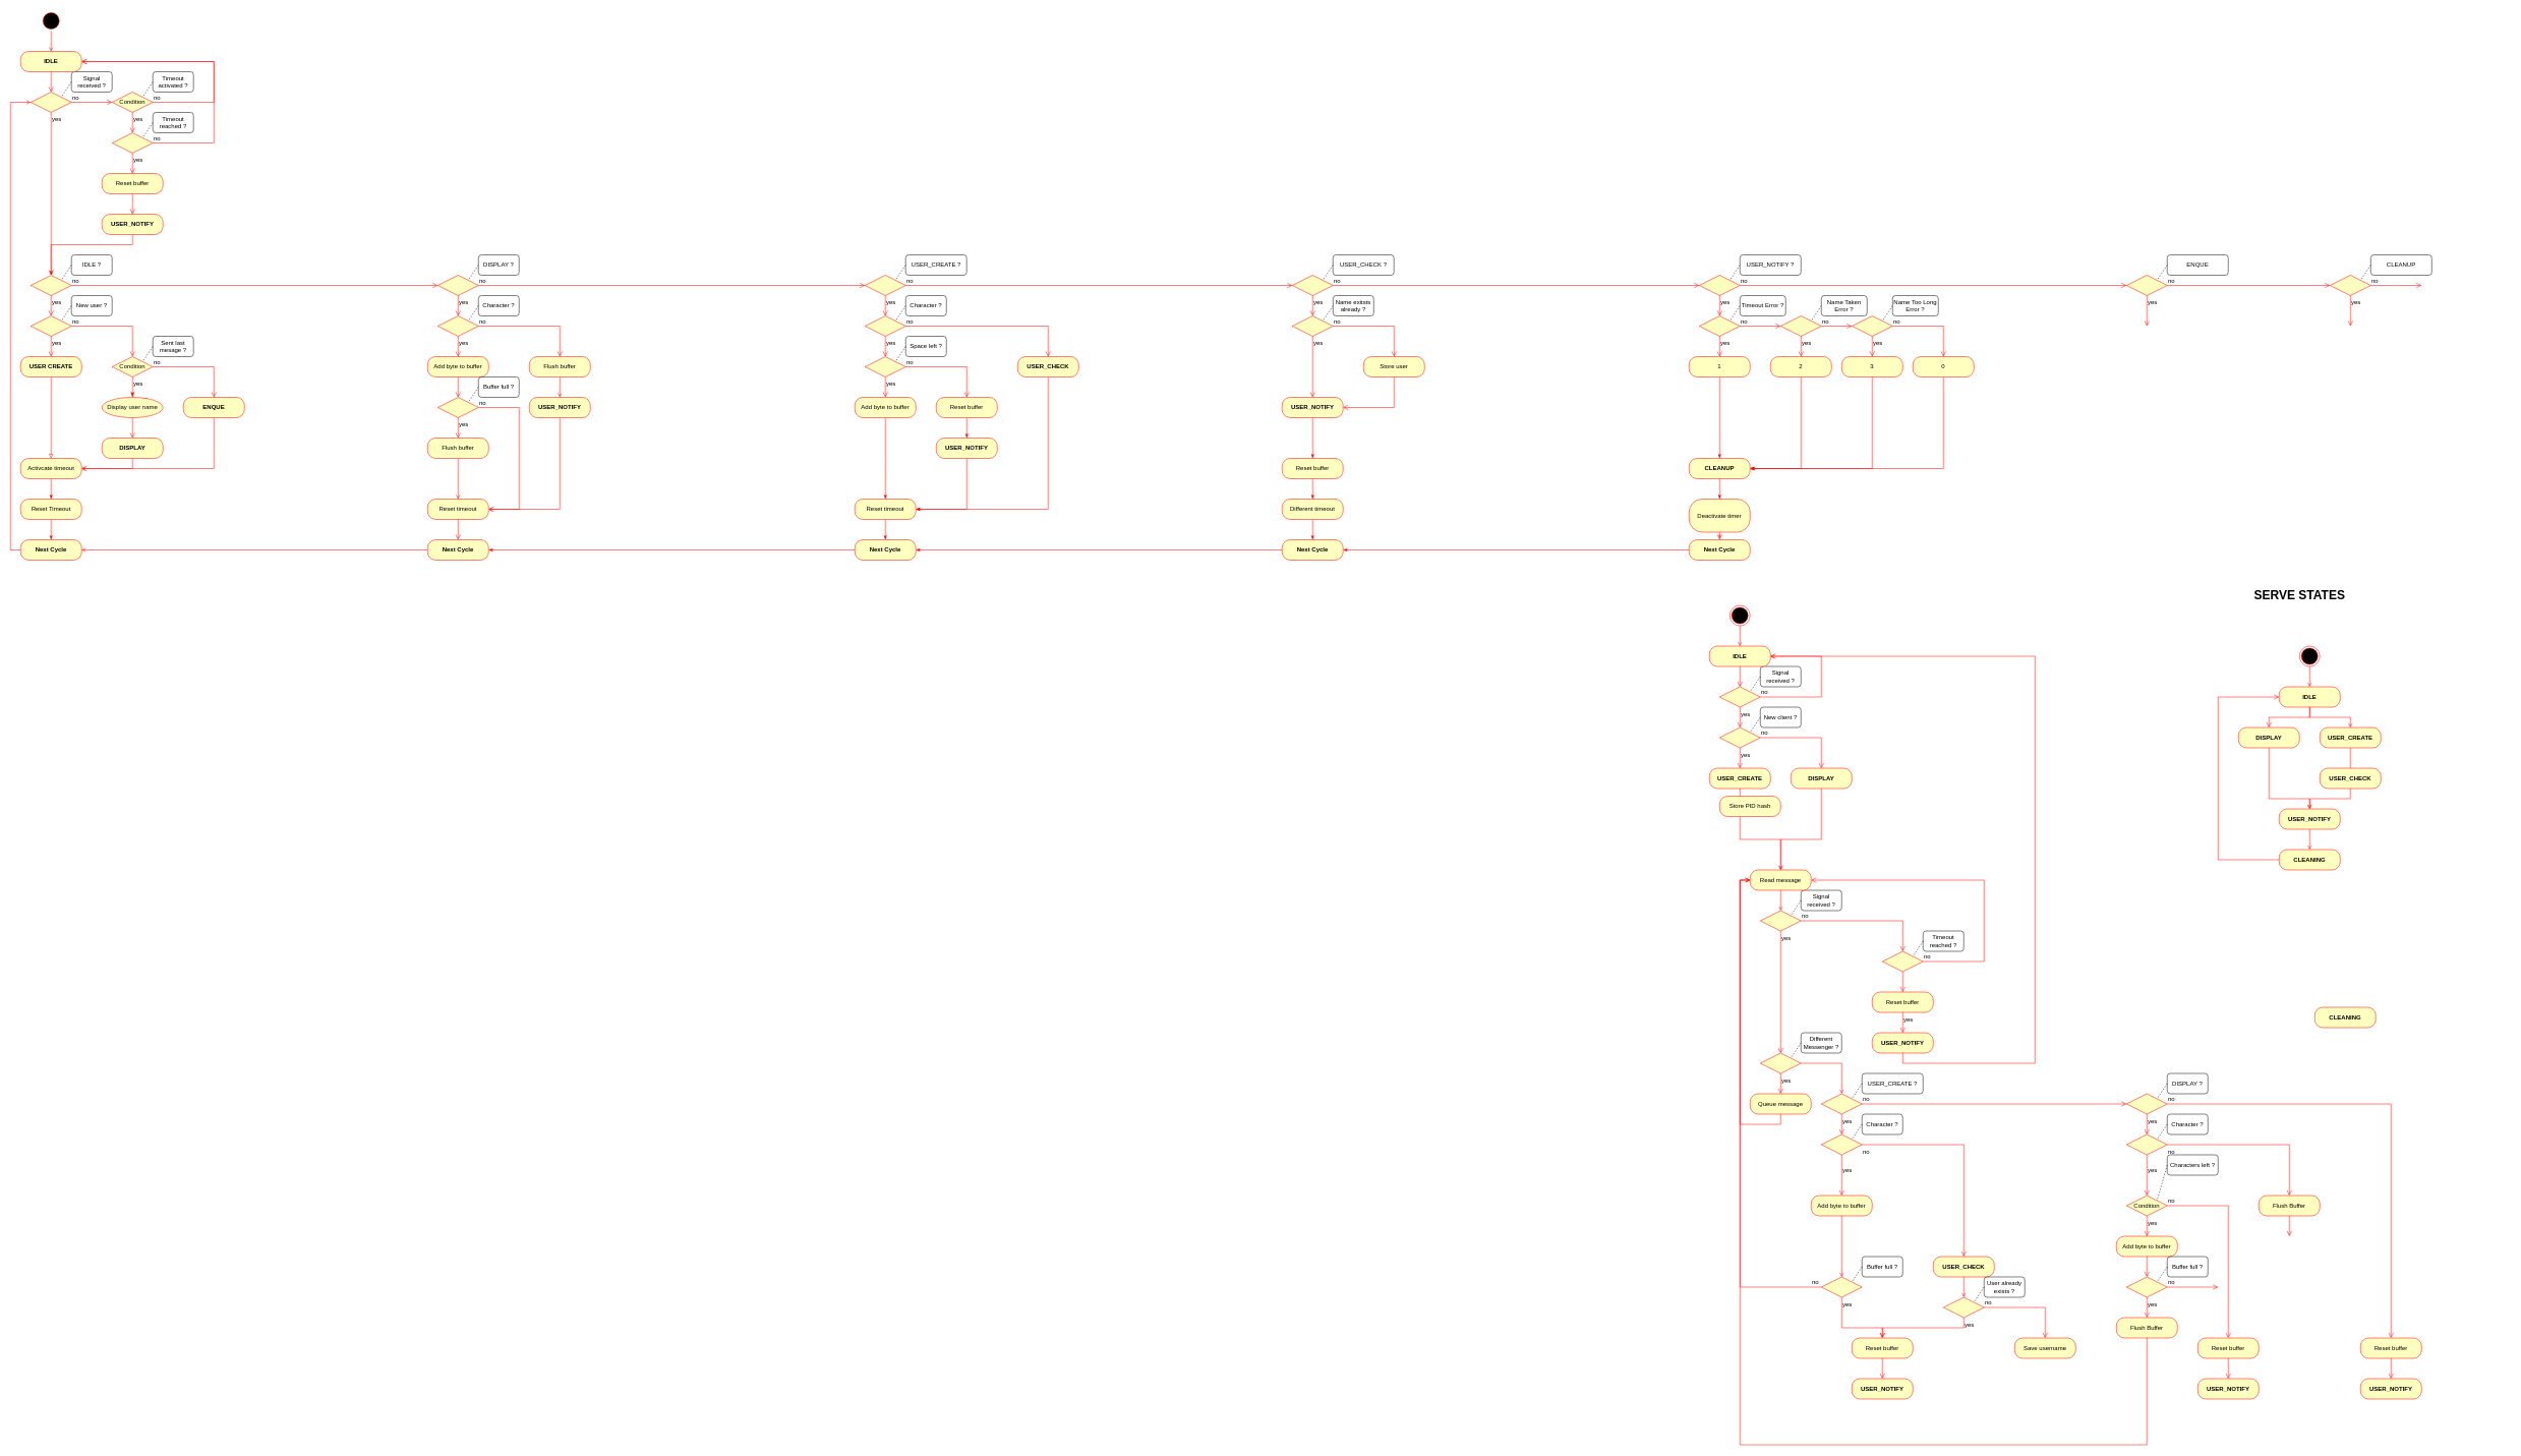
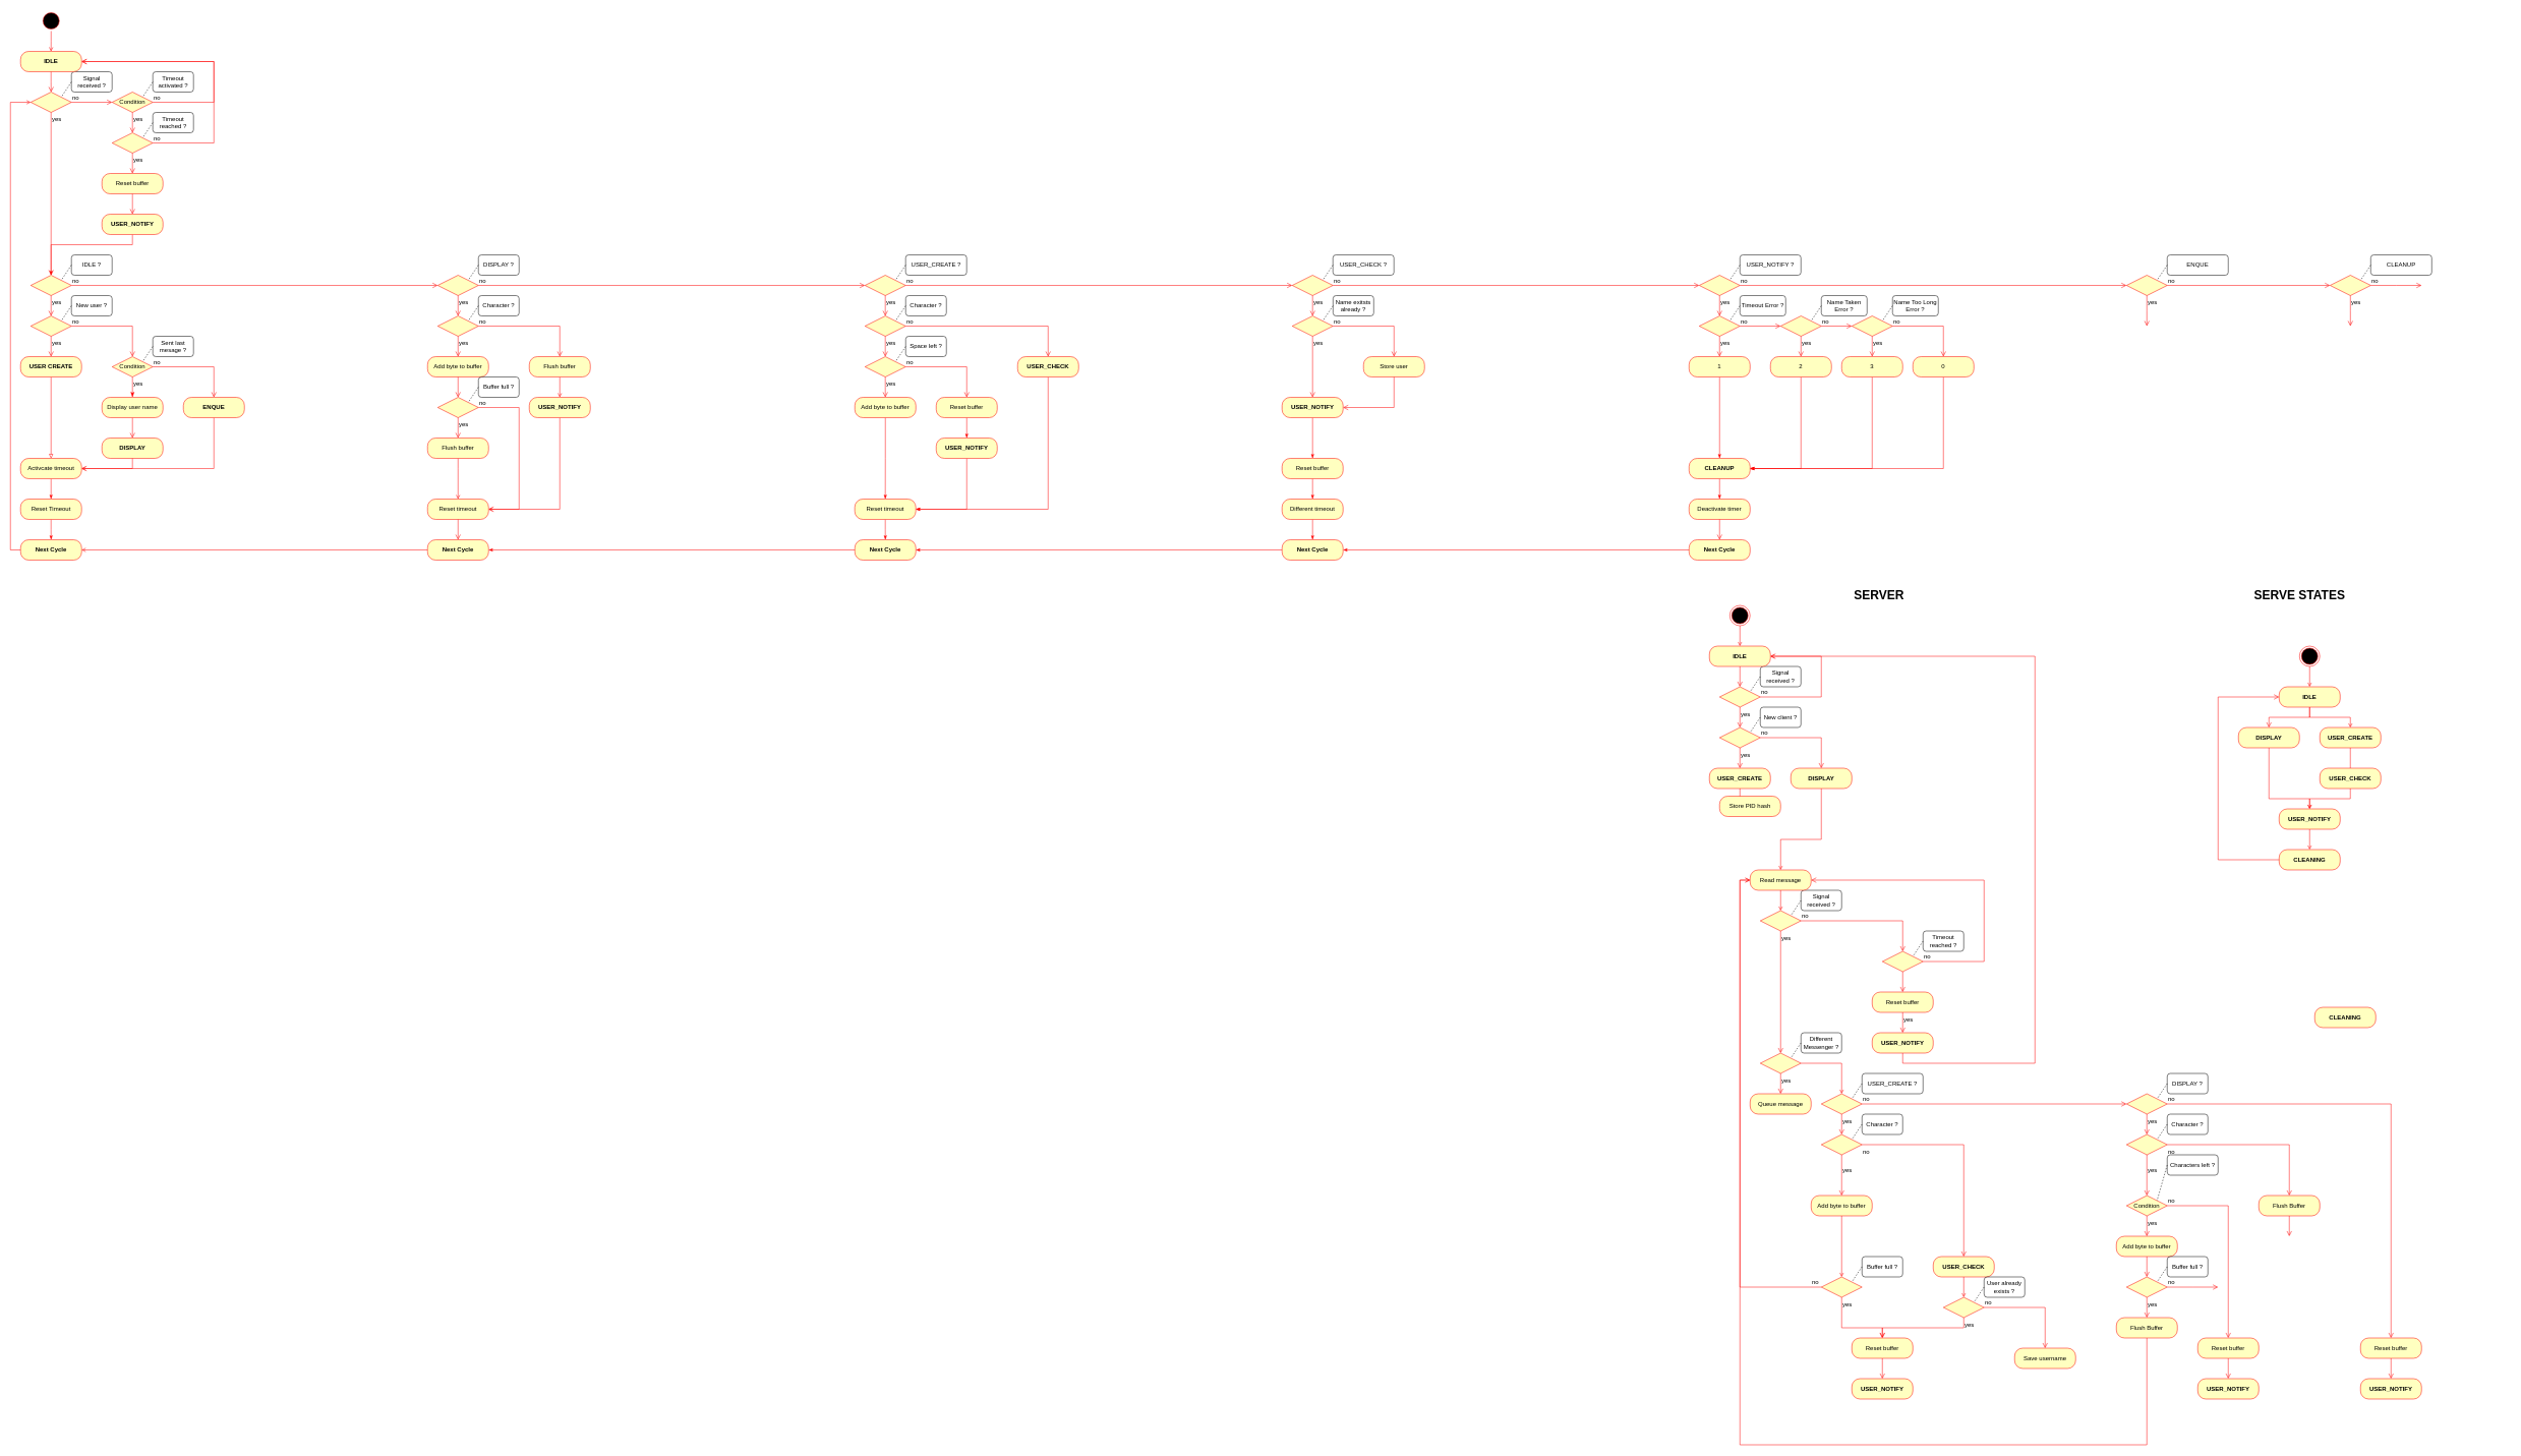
- <mxCell id="209" value="Display user name" style="ellipse;whiteSpace=wrap;html=1;arcSize=40;fontColor=#000000;fillColor=#ffffc0;strokeColor=#ff0000;fontSize=12;fontStyle=0;" vertex="1" parent="1"><mxGeometry x="199.91" y="780" width="120" height="40" as="geometry" /></mxCell>
+ <mxCell id="209" value="Display user name" style="rounded=1;whiteSpace=wrap;html=1;arcSize=40;fontColor=#000000;fillColor=#ffffc0;strokeColor=#ff0000;fontSize=12;fontStyle=0" vertex="1" parent="1"><mxGeometry x="199.91" y="780" width="120" height="40" as="geometry" /></mxCell>
- <mxCell id="291" value="Deactivate timer" style="rounded=1;whiteSpace=wrap;html=1;arcSize=40;fontColor=#000000;fillColor=#ffffc0;strokeColor=#ff0000;fontSize=12;" vertex="1" parent="1"><mxGeometry x="3320" y="980" width="120" height="65" as="geometry" /></mxCell>
+ <mxCell id="291" value="Deactivate timer" style="rounded=1;whiteSpace=wrap;html=1;arcSize=40;fontColor=#000000;fillColor=#ffffc0;strokeColor=#ff0000;fontSize=12;" vertex="1" parent="1"><mxGeometry x="3320" y="980" width="120" height="40" as="geometry" /></mxCell>
+ <mxCell id="2" value="&lt;font style=&quot;font-size: 24px;&quot;&gt;SERVER&lt;/font&gt;" style="text;html=1;strokeColor=none;fillColor=none;align=center;verticalAlign=middle;whiteSpace=wrap;rounded=0;fontStyle=1" vertex="1" parent="1"><mxGeometry y="1149" width="827" height="40" as="geometry" x="3280" /></mxCell>
- <mxCell id="53" style="edgeStyle=orthogonalEdgeStyle;rounded=0;orthogonalLoop=1;jettySize=auto;html=1;strokeColor=#FF0000;fontSize=12;endArrow=open;endFill=0;entryX=0.5;entryY=0;entryDx=0;entryDy=0;" edge="1" parent="1" source="54" target="105"><mxGeometry relative="1" as="geometry"><mxPoint x="3440" y="1689" as="targetPoint" /><Array as="points"><mxPoint x="3420" y="1649" /><mxPoint x="3500" y="1649" /></Array></mxGeometry></mxCell>
- <mxCell id="15" style="edgeStyle=orthogonalEdgeStyle;rounded=0;orthogonalLoop=1;jettySize=auto;html=1;exitX=0.5;exitY=1;exitDx=0;exitDy=0;entryX=0;entryY=0.5;entryDx=0;entryDy=0;strokeColor=#FF0000;fontSize=12;endArrow=open;endFill=0;" edge="1" parent="1" source="16" target="105"><mxGeometry relative="1" as="geometry"><Array as="points"><mxPoint x="3500" y="2209" /><mxPoint x="3420" y="2209" /><mxPoint x="3420" y="1729" /></Array></mxGeometry></mxCell>
- <mxCell id="86" value="Save username" style="rounded=1;whiteSpace=wrap;html=1;arcSize=40;fontColor=#000000;fillColor=#ffffc0;strokeColor=#ff0000;fontSize=12;" vertex="1" parent="1"><mxGeometry x="3960" y="2629" width="120" height="40" as="geometry" /></mxCell>
+ <mxCell id="86" value="Save username" style="rounded=1;whiteSpace=wrap;html=1;arcSize=40;fontColor=#000000;fillColor=#ffffc0;strokeColor=#ff0000;fontSize=12;" vertex="1" parent="1"><mxGeometry x="3960" y="2649" width="120" height="40" as="geometry" /></mxCell>
